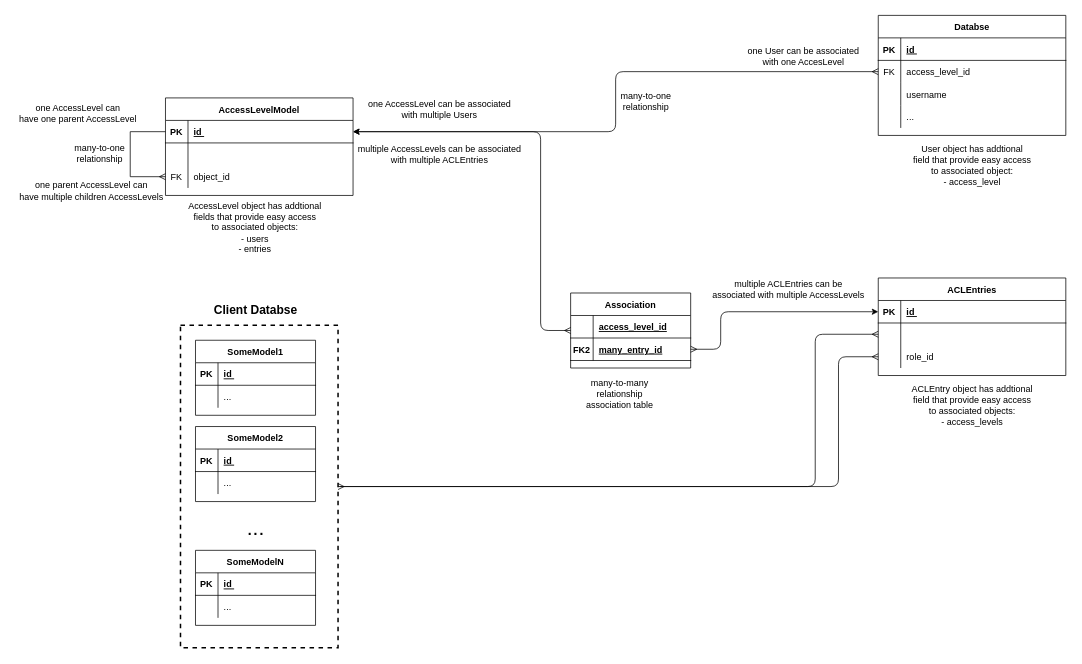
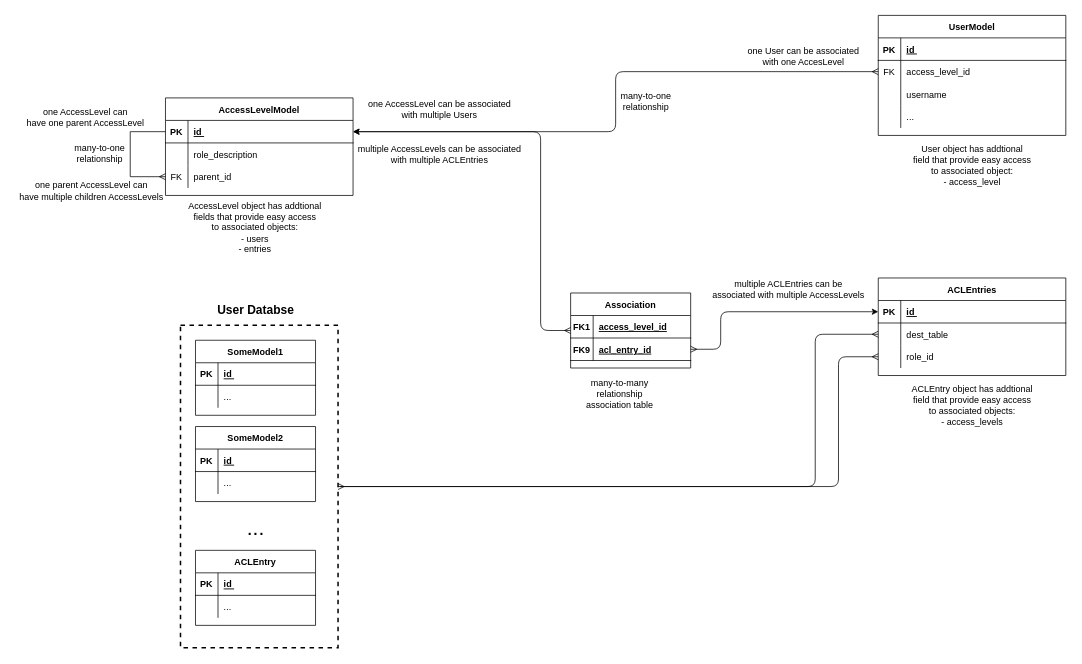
- <mxCell id="2" value="Databse" style="shape=table;startSize=30;container=1;collapsible=1;childLayout=tableLayout;fixedRows=1;rowLines=0;fontStyle=1;align=center;resizeLast=1;" parent="1" vertex="1"><mxGeometry x="1170" y="20" width="250" height="160" as="geometry" /></mxCell>
+ <mxCell id="2" value="UserModel" style="shape=table;startSize=30;container=1;collapsible=1;childLayout=tableLayout;fixedRows=1;rowLines=0;fontStyle=1;align=center;resizeLast=1;" parent="1" vertex="1"><mxGeometry x="1170" y="20" width="250" height="160" as="geometry" /></mxCell>
- <mxCell id="81" value="one AccessLevel can&lt;br&gt;have one parent AccessLevel" style="text;html=1;align=center;verticalAlign=middle;resizable=0;points=[];autosize=1;" vertex="1" parent="1"><mxGeometry x="19" y="135" width="167" height="32" as="geometry" /></mxCell>
+ <mxCell id="81" value="one AccessLevel can&lt;br&gt;have one parent AccessLevel" style="text;html=1;align=center;verticalAlign=middle;resizable=0;points=[];autosize=1;" vertex="1" parent="1"><mxGeometry x="29" y="140" width="167" height="32" as="geometry" /></mxCell>
+ <mxCell id="31" value="role_description" style="shape=partialRectangle;overflow=hidden;connectable=0;fillColor=none;top=0;left=0;bottom=0;right=0;align=left;spacingLeft=6;" vertex="1" parent="29"><mxGeometry x="30" width="220" height="30" as="geometry" /></mxCell>
- <mxCell id="35" value="object_id" style="shape=partialRectangle;overflow=hidden;connectable=0;fillColor=none;top=0;left=0;bottom=0;right=0;align=left;spacingLeft=6;" vertex="1" parent="33"><mxGeometry x="30" width="220" height="30" as="geometry" /></mxCell>
+ <mxCell id="35" value="parent_id" style="shape=partialRectangle;overflow=hidden;connectable=0;fillColor=none;top=0;left=0;bottom=0;right=0;align=left;spacingLeft=6;" vertex="1" parent="33"><mxGeometry x="30" width="220" height="30" as="geometry" /></mxCell>
- <mxCell id="78" value="&lt;b&gt;&lt;font style=&quot;font-size: 16px&quot;&gt;Client Databse&lt;/font&gt;&lt;/b&gt;" style="text;html=1;align=center;verticalAlign=middle;resizable=0;points=[];autosize=1;" parent="1" vertex="1"><mxGeometry x="275" y="403" width="130" height="20" as="geometry" /></mxCell>
+ <mxCell id="78" value="&lt;b&gt;&lt;font style=&quot;font-size: 16px&quot;&gt;User Databse&lt;/font&gt;&lt;/b&gt;" style="text;html=1;align=center;verticalAlign=middle;resizable=0;points=[];autosize=1;" parent="1" vertex="1"><mxGeometry x="275" y="403" width="130" height="20" as="geometry" /></mxCell>
+ <mxCell id="40" value="FK1" style="shape=partialRectangle;overflow=hidden;connectable=0;fillColor=none;top=0;left=0;bottom=0;right=0;fontStyle=1;" parent="39" vertex="1"><mxGeometry width="30" height="30" as="geometry" /></mxCell>
+ <mxCell id="21" value="dest_table" style="shape=partialRectangle;overflow=hidden;connectable=0;fillColor=none;top=0;left=0;bottom=0;right=0;align=left;spacingLeft=6;" parent="19" vertex="1"><mxGeometry x="30" width="220" height="30" as="geometry" /></mxCell>
- <mxCell id="43" value="FK2" style="shape=partialRectangle;overflow=hidden;connectable=0;fillColor=none;top=0;left=0;bottom=0;right=0;fontStyle=1;" parent="42" vertex="1"><mxGeometry width="30" height="30" as="geometry" /></mxCell>
+ <mxCell id="43" value="FK9" style="shape=partialRectangle;overflow=hidden;connectable=0;fillColor=none;top=0;left=0;bottom=0;right=0;fontStyle=1;" parent="42" vertex="1"><mxGeometry width="30" height="30" as="geometry" /></mxCell>
- <mxCell id="44" value="many_entry_id" style="shape=partialRectangle;overflow=hidden;connectable=0;fillColor=none;top=0;left=0;bottom=0;right=0;align=left;spacingLeft=6;fontStyle=5;" parent="42" vertex="1"><mxGeometry x="30" width="130" height="30" as="geometry" /></mxCell>
+ <mxCell id="44" value="acl_entry_id" style="shape=partialRectangle;overflow=hidden;connectable=0;fillColor=none;top=0;left=0;bottom=0;right=0;align=left;spacingLeft=6;fontStyle=5;" parent="42" vertex="1"><mxGeometry x="30" width="130" height="30" as="geometry" /></mxCell>
- <mxCell id="69" value="SomeModelN" style="shape=table;startSize=30;container=1;collapsible=1;childLayout=tableLayout;fixedRows=1;rowLines=0;fontStyle=1;align=center;resizeLast=1;" parent="1" vertex="1"><mxGeometry x="260" y="733" width="160" height="100" as="geometry" /></mxCell>
+ <mxCell id="69" value="ACLEntry" style="shape=table;startSize=30;container=1;collapsible=1;childLayout=tableLayout;fixedRows=1;rowLines=0;fontStyle=1;align=center;resizeLast=1;" parent="1" vertex="1"><mxGeometry x="260" y="733" width="160" height="100" as="geometry" /></mxCell>
